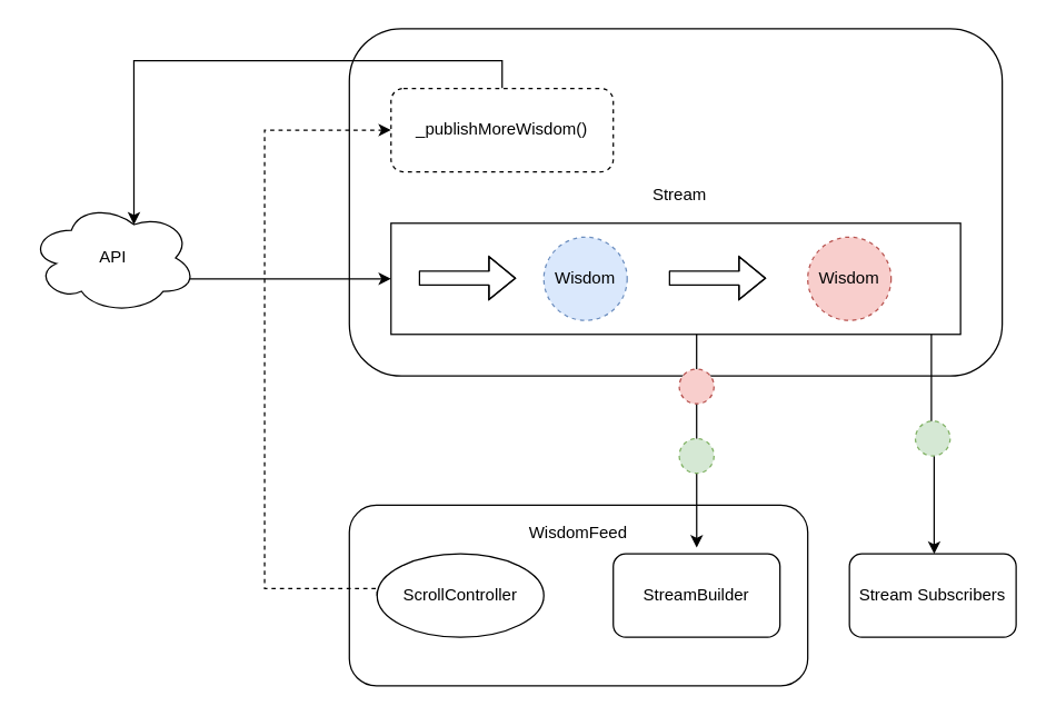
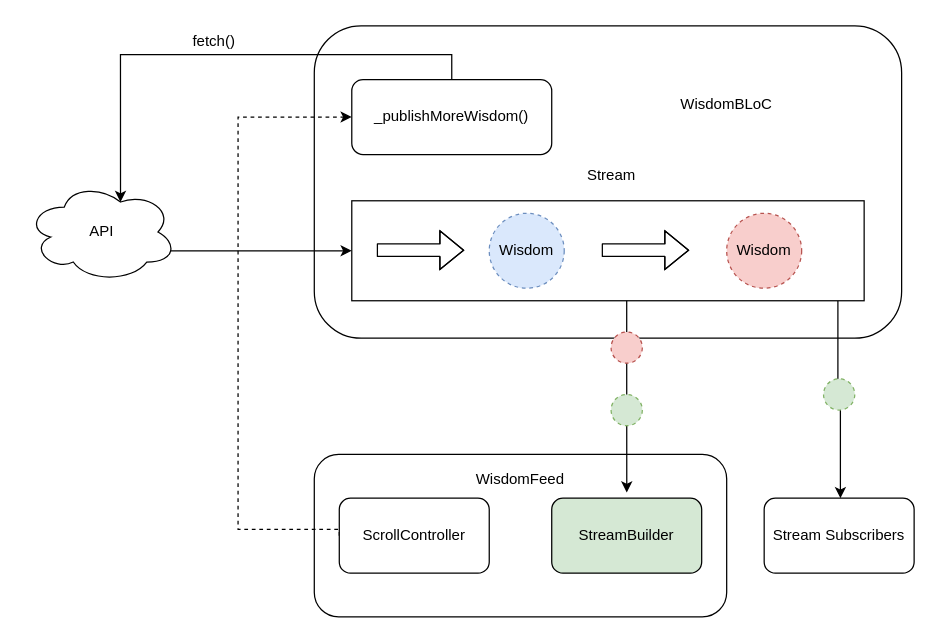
+ <mxCell id="22" value="fetch()" style="text;html=1;strokeColor=none;fillColor=none;align=center;verticalAlign=middle;whiteSpace=wrap;rounded=0;" vertex="1" parent="1"><mxGeometry x="151" y="23" width="40" height="20" as="geometry" /></mxCell>
+ <mxCell id="16" value="WisdomBLoC" style="text;html=1;strokeColor=none;fillColor=none;align=center;verticalAlign=middle;whiteSpace=wrap;rounded=0;" vertex="1" parent="1"><mxGeometry x="561" y="73" width="40" height="20" as="geometry" /></mxCell>
- <mxCell id="21" value="&lt;span style=&quot;white-space: normal&quot;&gt;_publishMoreWisdom()&lt;/span&gt;" style="rounded=1;whiteSpace=wrap;html=1;dashed=1;" vertex="1" parent="1"><mxGeometry x="281" y="63" width="160" height="60" as="geometry" /></mxCell>
+ <mxCell id="21" value="&lt;span style=&quot;white-space: normal&quot;&gt;_publishMoreWisdom()&lt;/span&gt;" style="rounded=1;whiteSpace=wrap;html=1;" vertex="1" parent="1"><mxGeometry x="281" y="63" width="160" height="60" as="geometry" /></mxCell>
- <mxCell id="19" value="ScrollController" style="ellipse;whiteSpace=wrap;html=1;" vertex="1" parent="1"><mxGeometry x="271" y="398" width="120" height="60" as="geometry" /></mxCell>
+ <mxCell id="19" value="ScrollController" style="rounded=1;whiteSpace=wrap;html=1;" vertex="1" parent="1"><mxGeometry x="271" y="398" width="120" height="60" as="geometry" /></mxCell>
- <mxCell id="23" value="StreamBuilder" style="rounded=1;whiteSpace=wrap;html=1;" vertex="1" parent="1"><mxGeometry x="441" y="398" width="120" height="60" as="geometry" /></mxCell>
+ <mxCell id="23" value="StreamBuilder" style="rounded=1;whiteSpace=wrap;html=1;fillColor=#d5e8d4;" vertex="1" parent="1"><mxGeometry x="441" y="398" width="120" height="60" as="geometry" /></mxCell>
